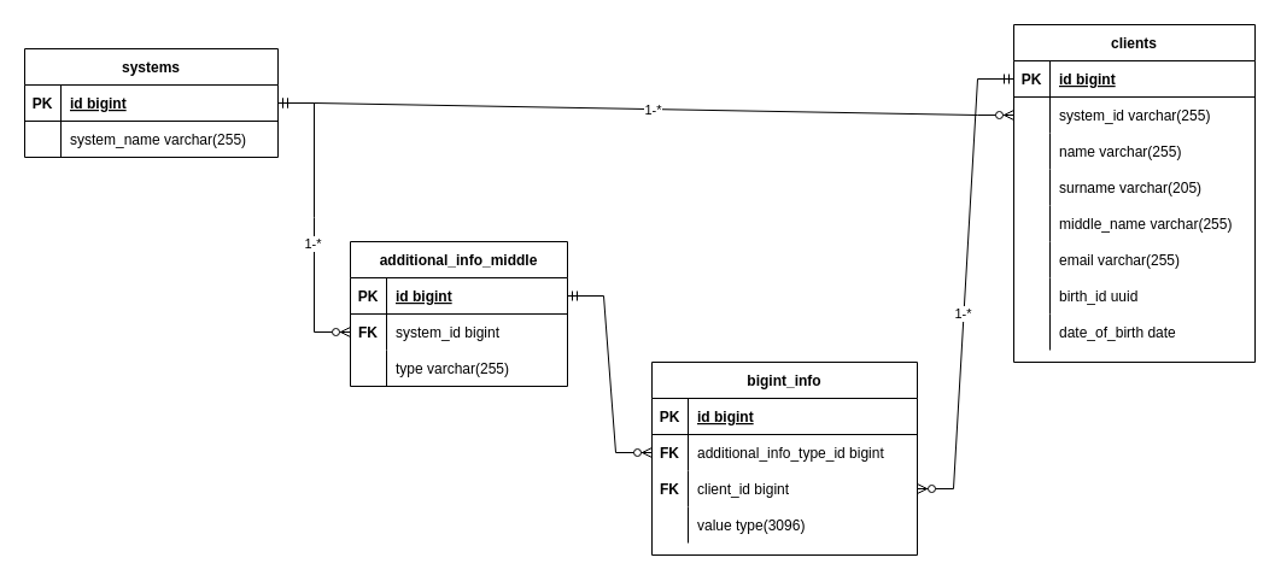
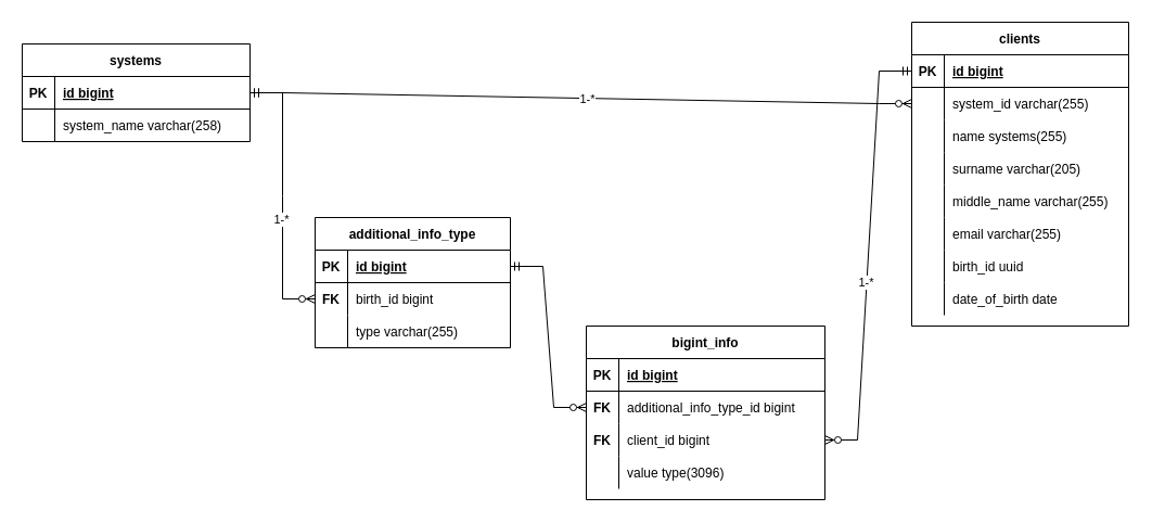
- <mxCell id="46" value="system_name varchar(255)" style="shape=partialRectangle;connectable=0;fillColor=none;top=0;left=0;bottom=0;right=0;align=left;spacingLeft=6;overflow=hidden;" vertex="1" parent="44"><mxGeometry x="30" width="180" height="30" as="geometry"><mxRectangle width="180" height="30" as="alternateBounds" /></mxGeometry></mxCell>
+ <mxCell id="46" value="system_name varchar(258)" style="shape=partialRectangle;connectable=0;fillColor=none;top=0;left=0;bottom=0;right=0;align=left;spacingLeft=6;overflow=hidden;" vertex="1" parent="44"><mxGeometry x="30" width="180" height="30" as="geometry"><mxRectangle width="180" height="30" as="alternateBounds" /></mxGeometry></mxCell>
- <mxCell id="11" value="name varchar(255)" style="shape=partialRectangle;connectable=0;fillColor=none;top=0;left=0;bottom=0;right=0;align=left;spacingLeft=6;overflow=hidden;" vertex="1" parent="9"><mxGeometry x="30" width="170" height="30" as="geometry"><mxRectangle width="170" height="30" as="alternateBounds" /></mxGeometry></mxCell>
+ <mxCell id="11" value="name systems(255)" style="shape=partialRectangle;connectable=0;fillColor=none;top=0;left=0;bottom=0;right=0;align=left;spacingLeft=6;overflow=hidden;" vertex="1" parent="9"><mxGeometry x="30" width="170" height="30" as="geometry"><mxRectangle width="170" height="30" as="alternateBounds" /></mxGeometry></mxCell>
- <mxCell id="51" value="additional_info_middle" style="shape=table;startSize=30;container=1;collapsible=1;childLayout=tableLayout;fixedRows=1;rowLines=0;fontStyle=1;align=center;resizeLast=1;" vertex="1" parent="1"><mxGeometry x="290" y="200" width="180" height="120" as="geometry" /></mxCell>
+ <mxCell id="51" value="additional_info_type" style="shape=table;startSize=30;container=1;collapsible=1;childLayout=tableLayout;fixedRows=1;rowLines=0;fontStyle=1;align=center;resizeLast=1;" vertex="1" parent="1"><mxGeometry x="290" y="200" width="180" height="120" as="geometry" /></mxCell>
- <mxCell id="57" value="system_id bigint" style="shape=partialRectangle;connectable=0;fillColor=none;top=0;left=0;bottom=0;right=0;align=left;spacingLeft=6;overflow=hidden;" vertex="1" parent="55"><mxGeometry x="30" width="150" height="30" as="geometry"><mxRectangle width="150" height="30" as="alternateBounds" /></mxGeometry></mxCell>
+ <mxCell id="57" value="birth_id bigint" style="shape=partialRectangle;connectable=0;fillColor=none;top=0;left=0;bottom=0;right=0;align=left;spacingLeft=6;overflow=hidden;" vertex="1" parent="55"><mxGeometry x="30" width="150" height="30" as="geometry"><mxRectangle width="150" height="30" as="alternateBounds" /></mxGeometry></mxCell>
